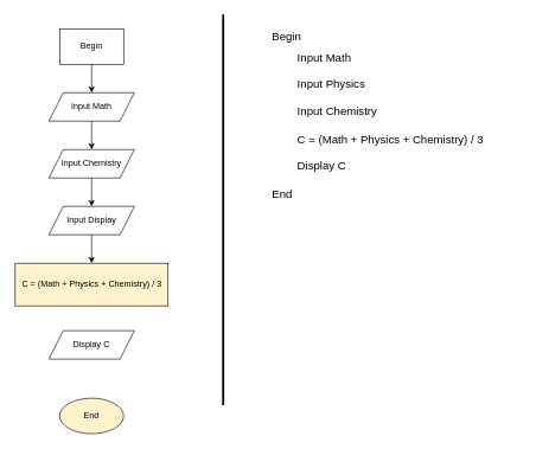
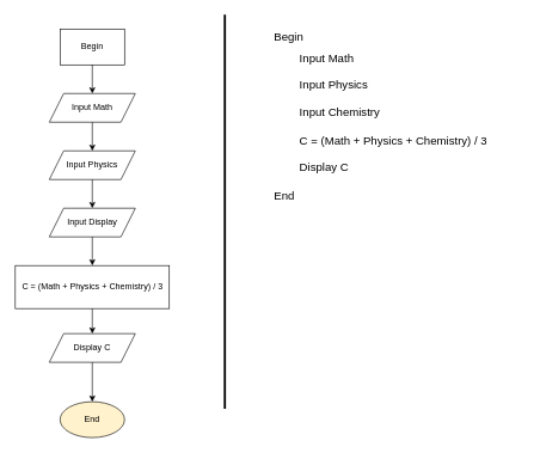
- <mxCell id="6" value="Input Chemistry" style="shape=parallelogram;perimeter=parallelogramPerimeter;whiteSpace=wrap;html=1;fixedSize=1;" parent="1" vertex="1"><mxGeometry x="68" y="210" width="120" height="40" as="geometry" /></mxCell>
+ <mxCell id="6" value="Input Physics" style="shape=parallelogram;perimeter=parallelogramPerimeter;whiteSpace=wrap;html=1;fixedSize=1;" parent="1" vertex="1"><mxGeometry x="68" y="210" width="120" height="40" as="geometry" /></mxCell>
- <mxCell id="10" value="C = (Math + Physics + Chemistry) / 3" style="rounded=0;whiteSpace=wrap;html=1;fillColor=#fff2cc;" parent="1" vertex="1"><mxGeometry x="20.5" y="370" width="215" height="60" as="geometry" /></mxCell>
+ <mxCell id="10" value="C = (Math + Physics + Chemistry) / 3" style="rounded=0;whiteSpace=wrap;html=1;" parent="1" vertex="1"><mxGeometry x="20.5" y="370" width="215" height="60" as="geometry" /></mxCell>
+ <mxCell id="13" value="" style="endArrow=classic;html=1;exitX=0.5;exitY=1;exitDx=0;exitDy=0;entryX=0.5;entryY=0;entryDx=0;entryDy=0;" parent="1" source="10" target="11" edge="1"><mxGeometry width="50" height="50" relative="1" as="geometry"><mxPoint x="138" y="535" as="sourcePoint" /><mxPoint x="128" y="460" as="targetPoint" /></mxGeometry></mxCell>
+ <mxCell id="12" value="" style="endArrow=classic;html=1;exitX=0.5;exitY=1;exitDx=0;exitDy=0;entryX=0.5;entryY=0;entryDx=0;entryDy=0;" parent="1" source="11" target="14" edge="1"><mxGeometry width="50" height="50" relative="1" as="geometry"><mxPoint x="123" y="555" as="sourcePoint" /><mxPoint x="128" y="565" as="targetPoint" /></mxGeometry></mxCell>
